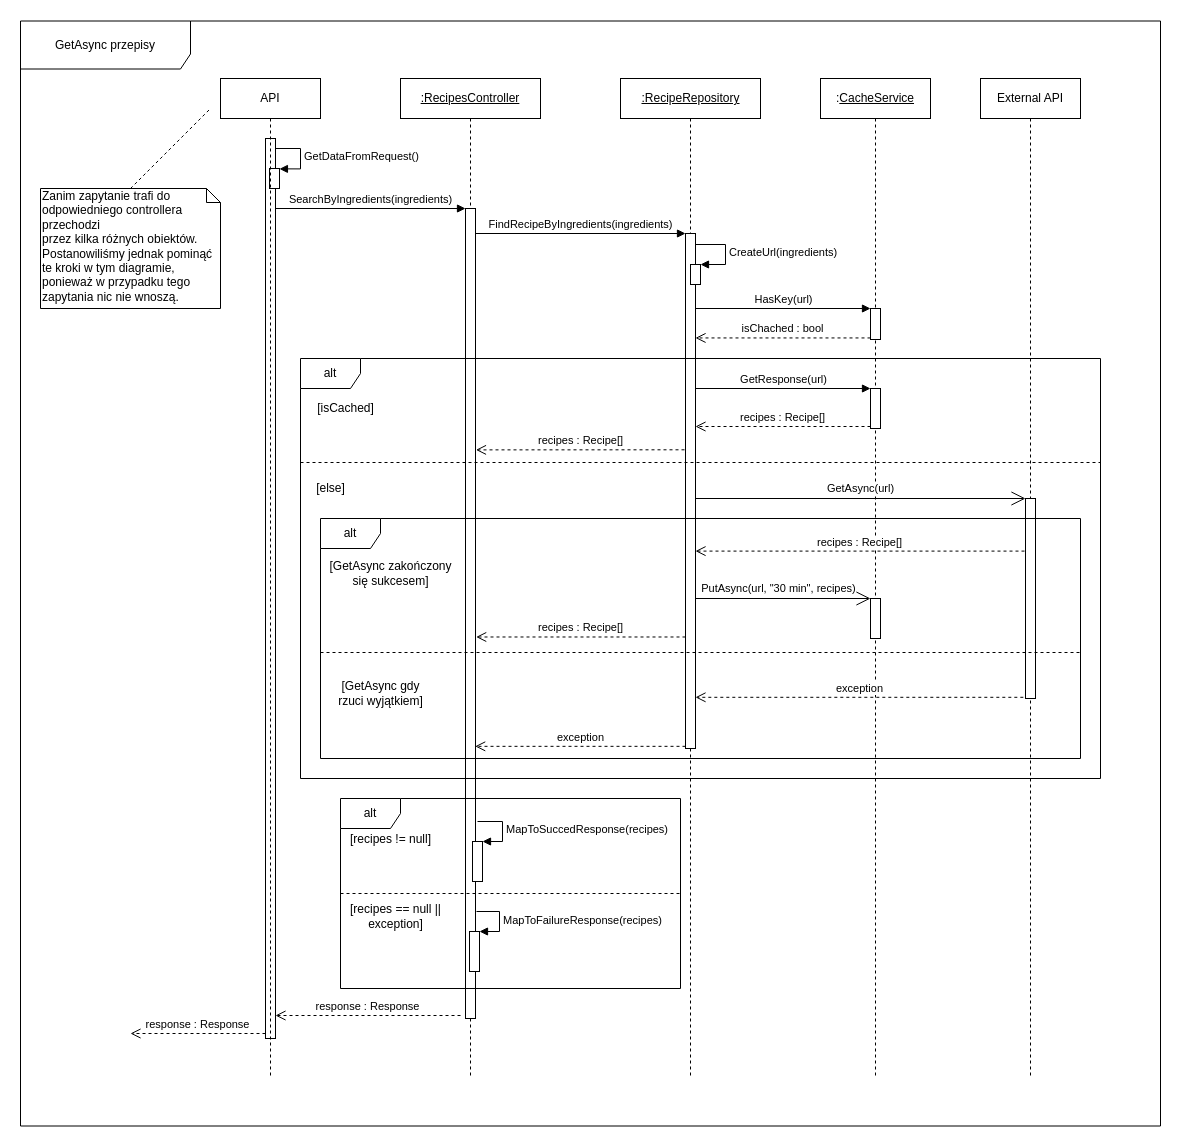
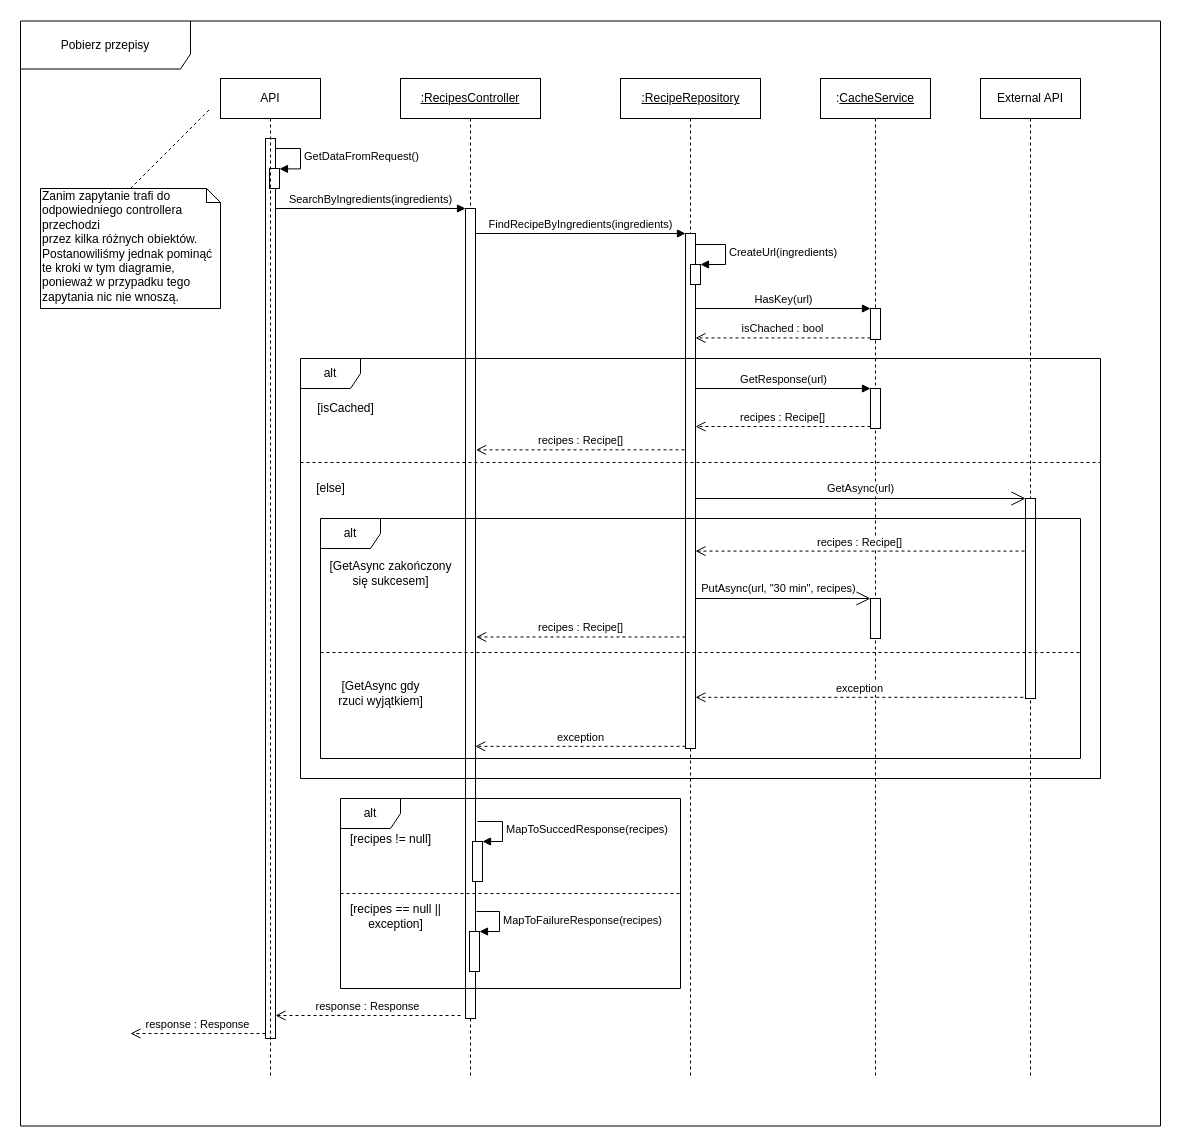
- <mxCell id="51" value="GetAsync przepisy" style="shape=umlFrame;whiteSpace=wrap;html=1;width=170;height=48;" vertex="1" parent="1"><mxGeometry x="20" y="20.5" width="1140" height="1105" as="geometry" /></mxCell>
+ <mxCell id="51" value="Pobierz przepisy" style="shape=umlFrame;whiteSpace=wrap;html=1;width=170;height=48;" vertex="1" parent="1"><mxGeometry x="20" y="20.5" width="1140" height="1105" as="geometry" /></mxCell>
